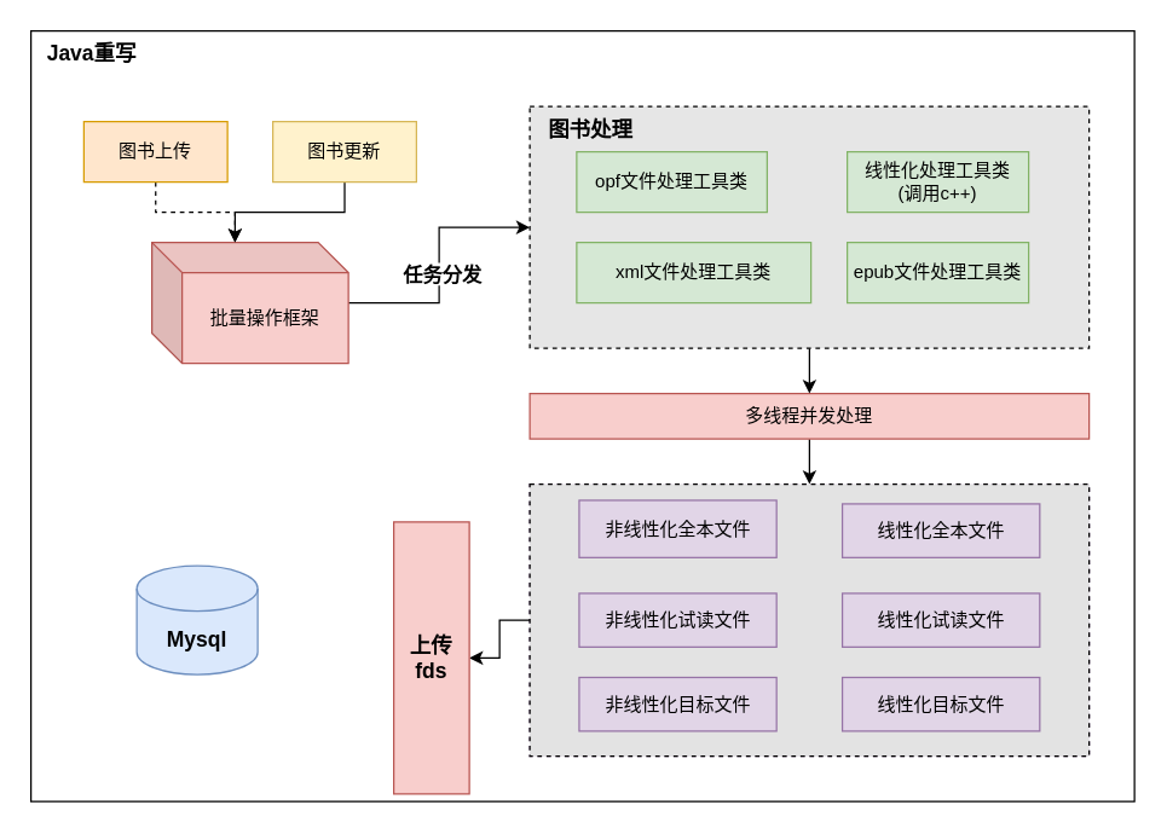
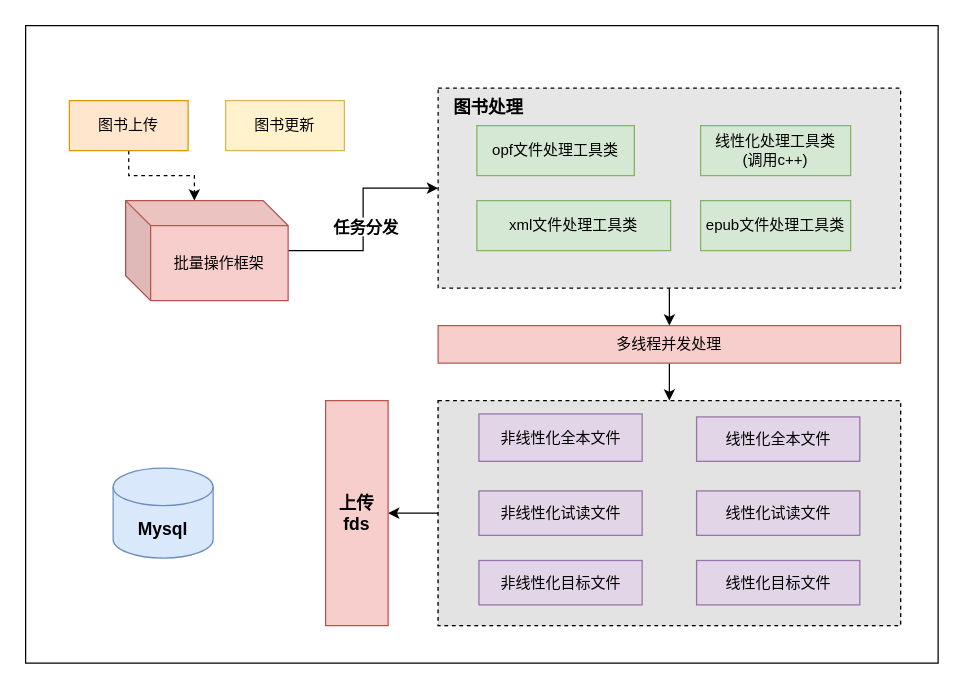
- <mxCell id="6" value="&lt;b&gt;&lt;font style=&quot;font-size: 14px;&quot;&gt;Java重写&lt;/font&gt;&lt;/b&gt;" style="text;html=1;align=center;verticalAlign=middle;resizable=0;points=[];autosize=1;strokeColor=none;fillColor=none;" parent="1" vertex="1"><mxGeometry x="20" y="20" width="80" height="30" as="geometry" /></mxCell>
- <mxCell id="9" style="edgeStyle=orthogonalEdgeStyle;rounded=0;orthogonalLoop=1;jettySize=auto;html=1;exitX=0.5;exitY=1;exitDx=0;exitDy=0;entryX=0;entryY=0;entryDx=55;entryDy=0;entryPerimeter=0;" edge="1" parent="1" source="10" target="5"><mxGeometry relative="1" as="geometry" /></mxCell>
- <mxCell id="24" value="&lt;font style=&quot;font-size: 14px;&quot;&gt;&lt;b&gt;上传fds&lt;/b&gt;&lt;/font&gt;" style="rounded=0;whiteSpace=wrap;html=1;fillColor=#f8cecc;strokeColor=#b85450;" vertex="1" parent="1"><mxGeometry x="260" y="345" width="50" height="180" as="geometry" /></mxCell>
+ <mxCell id="24" value="&lt;font style=&quot;font-size: 14px;&quot;&gt;&lt;b&gt;上传fds&lt;/b&gt;&lt;/font&gt;" style="rounded=0;whiteSpace=wrap;html=1;fillColor=#f8cecc;strokeColor=#b85450;" vertex="1" parent="1"><mxGeometry x="260" y="320" width="50" height="180" as="geometry" /></mxCell>
